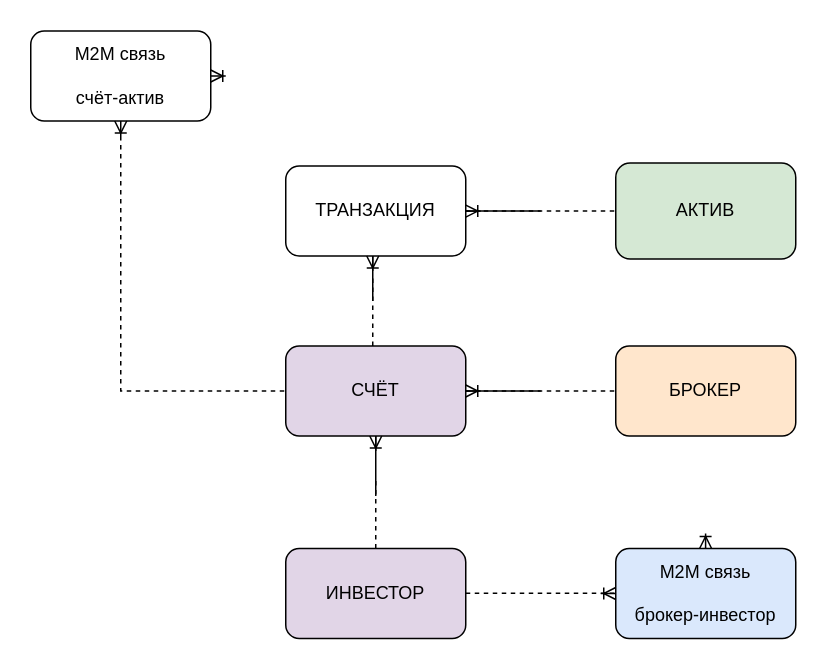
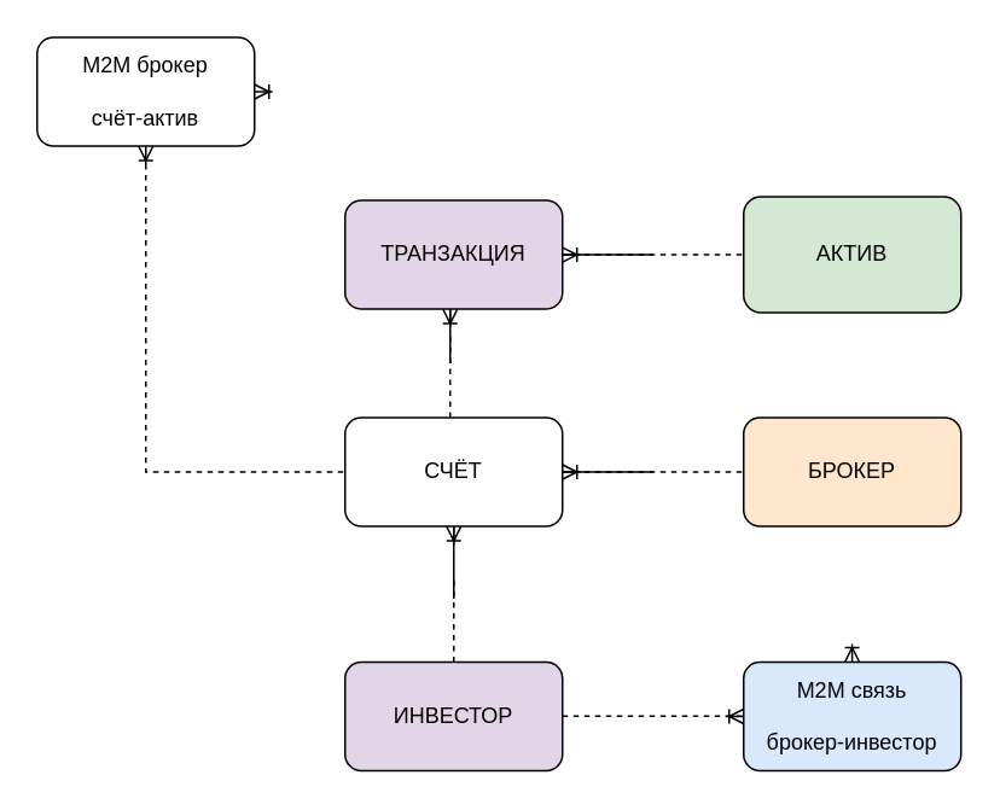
- <mxCell id="5" value="М2М связь&lt;br&gt;&lt;div&gt;&lt;br&gt;&lt;/div&gt;&lt;div&gt;счёт-актив&lt;/div&gt;" style="rounded=1;whiteSpace=wrap;html=1;" parent="1" vertex="1"><mxGeometry x="20" y="20" width="120" height="60" as="geometry" /></mxCell>
+ <mxCell id="5" value="М2М брокер&lt;br&gt;&lt;div&gt;&lt;br&gt;&lt;/div&gt;&lt;div&gt;счёт-актив&lt;/div&gt;" style="rounded=1;whiteSpace=wrap;html=1;" parent="1" vertex="1"><mxGeometry x="20" y="20" width="120" height="60" as="geometry" /></mxCell>
- <mxCell id="7" value="ТРАНЗАКЦИЯ" style="rounded=1;whiteSpace=wrap;html=1;" parent="1" vertex="1"><mxGeometry x="190" y="110" width="120" height="60" as="geometry" /></mxCell>
+ <mxCell id="7" value="ТРАНЗАКЦИЯ" style="rounded=1;whiteSpace=wrap;html=1;fillColor=#e1d5e7;" parent="1" vertex="1"><mxGeometry x="190" y="110" width="120" height="60" as="geometry" /></mxCell>
- <mxCell id="3" value="СЧЁТ" style="rounded=1;whiteSpace=wrap;html=1;fillColor=#e1d5e7;" parent="1" vertex="1"><mxGeometry x="190" y="230" width="120" height="60" as="geometry" /></mxCell>
+ <mxCell id="3" value="СЧЁТ" style="rounded=1;whiteSpace=wrap;html=1;" parent="1" vertex="1"><mxGeometry x="190" y="230" width="120" height="60" as="geometry" /></mxCell>
